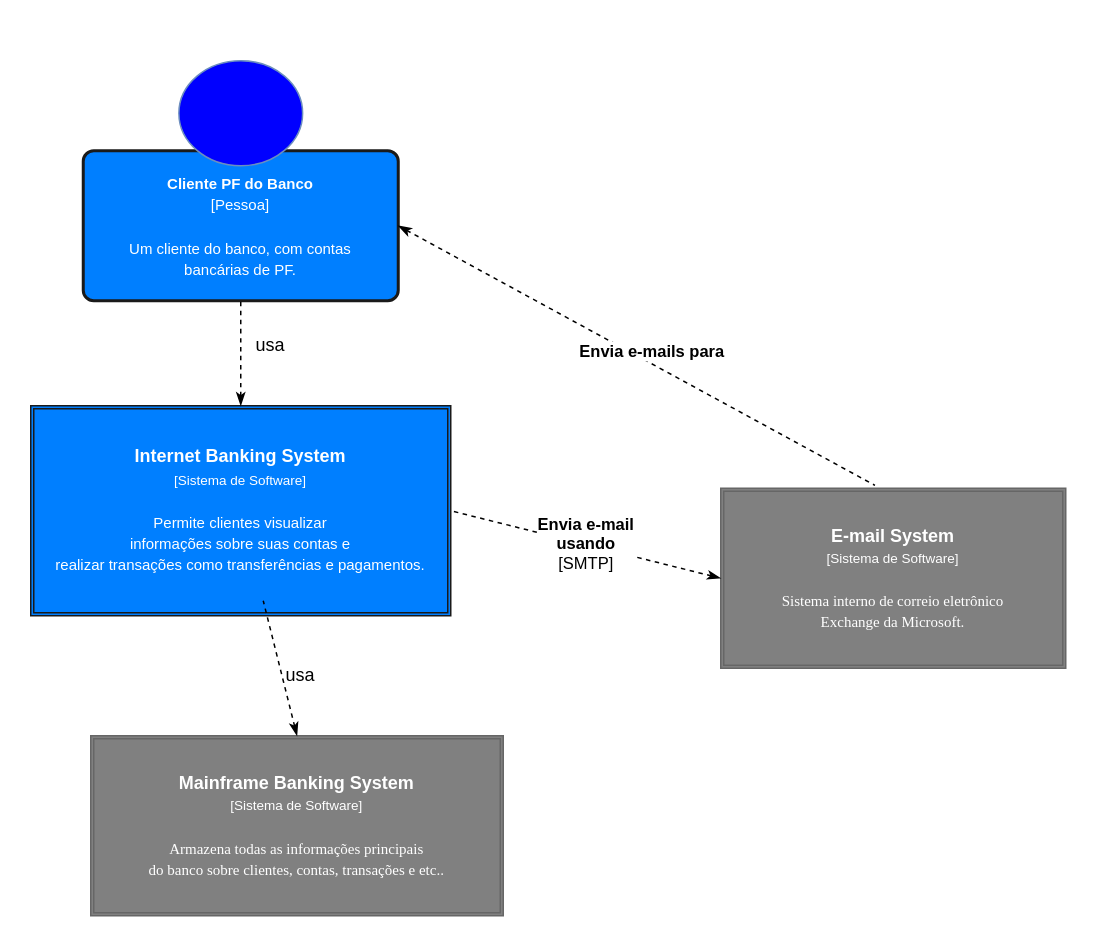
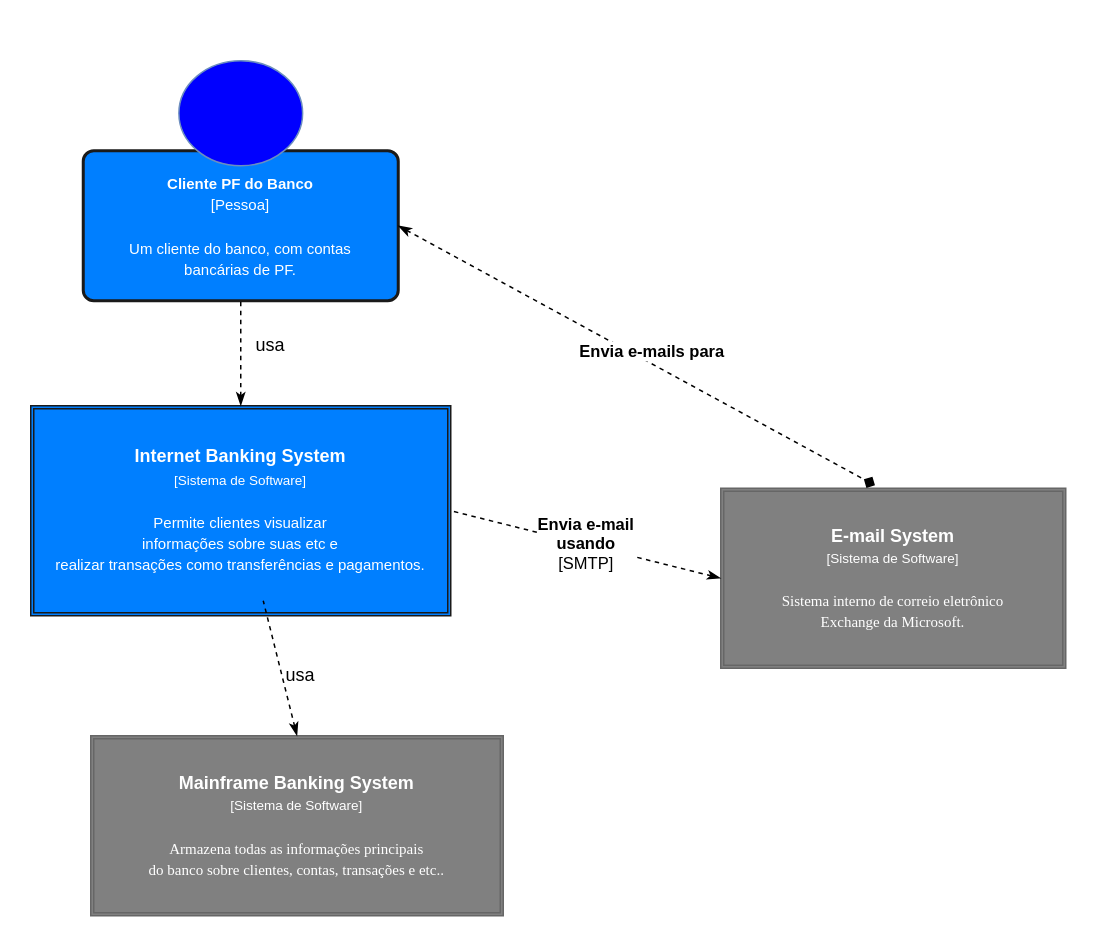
- <mxCell id="15" value="" style="endArrow=none;dashed=1;html=1;startArrow=classicThin;startFill=1;exitX=1;exitY=0.5;exitDx=0;exitDy=0;entryX=0.447;entryY=-0.016;entryDx=0;entryDy=0;entryPerimeter=0;" parent="1" source="5" target="10" edge="1"><mxGeometry width="50" height="50" relative="1" as="geometry"><mxPoint x="490" y="350" as="sourcePoint" /><mxPoint x="310" y="350" as="targetPoint" /><Array as="points" /></mxGeometry></mxCell>
+ <mxCell id="15" value="" style="endArrow=diamond;dashed=1;html=1;startArrow=classicThin;startFill=1;exitX=1;exitY=0.5;exitDx=0;exitDy=0;entryX=0.447;entryY=-0.016;entryDx=0;entryDy=0;entryPerimeter=0;" parent="1" source="5" target="10" edge="1"><mxGeometry width="50" height="50" relative="1" as="geometry"><mxPoint x="490" y="350" as="sourcePoint" /><mxPoint x="310" y="350" as="targetPoint" /><Array as="points" /></mxGeometry></mxCell>
- <mxCell id="8" value="&lt;font color=&quot;#ffffff&quot;&gt;&lt;b&gt;&lt;font style=&quot;font-size: 12px&quot;&gt;Internet Banking System&lt;/font&gt;&lt;/b&gt;&lt;br&gt;&lt;font style=&quot;font-size: 9px&quot;&gt;[Sistema de Software]&lt;/font&gt;&lt;br&gt;&lt;br&gt;&lt;span style=&quot;font-size: 10px&quot;&gt;Permite clientes visualizar&lt;/span&gt;&lt;br&gt;&lt;span style=&quot;font-size: 10px&quot;&gt;informações sobre suas contas e&lt;/span&gt;&lt;br&gt;&lt;span style=&quot;font-size: 10px&quot;&gt;realizar transações como transferências e pagamentos.&lt;/span&gt;&lt;br&gt;&lt;/font&gt;" style="shape=ext;double=1;rounded=0;whiteSpace=wrap;html=1;strokeColor=#1A1A1A;fillColor=#007FFF;" parent="1" vertex="1"><mxGeometry x="20" y="270" width="280" height="140" as="geometry" /></mxCell>
+ <mxCell id="8" value="&lt;font color=&quot;#ffffff&quot;&gt;&lt;b&gt;&lt;font style=&quot;font-size: 12px&quot;&gt;Internet Banking System&lt;/font&gt;&lt;/b&gt;&lt;br&gt;&lt;font style=&quot;font-size: 9px&quot;&gt;[Sistema de Software]&lt;/font&gt;&lt;br&gt;&lt;br&gt;&lt;span style=&quot;font-size: 10px&quot;&gt;Permite clientes visualizar&lt;/span&gt;&lt;br&gt;&lt;span style=&quot;font-size: 10px&quot;&gt;informações sobre suas etc e&lt;/span&gt;&lt;br&gt;&lt;span style=&quot;font-size: 10px&quot;&gt;realizar transações como transferências e pagamentos.&lt;/span&gt;&lt;br&gt;&lt;/font&gt;" style="shape=ext;double=1;rounded=0;whiteSpace=wrap;html=1;strokeColor=#1A1A1A;fillColor=#007FFF;" parent="1" vertex="1"><mxGeometry x="20" y="270" width="280" height="140" as="geometry" /></mxCell>
